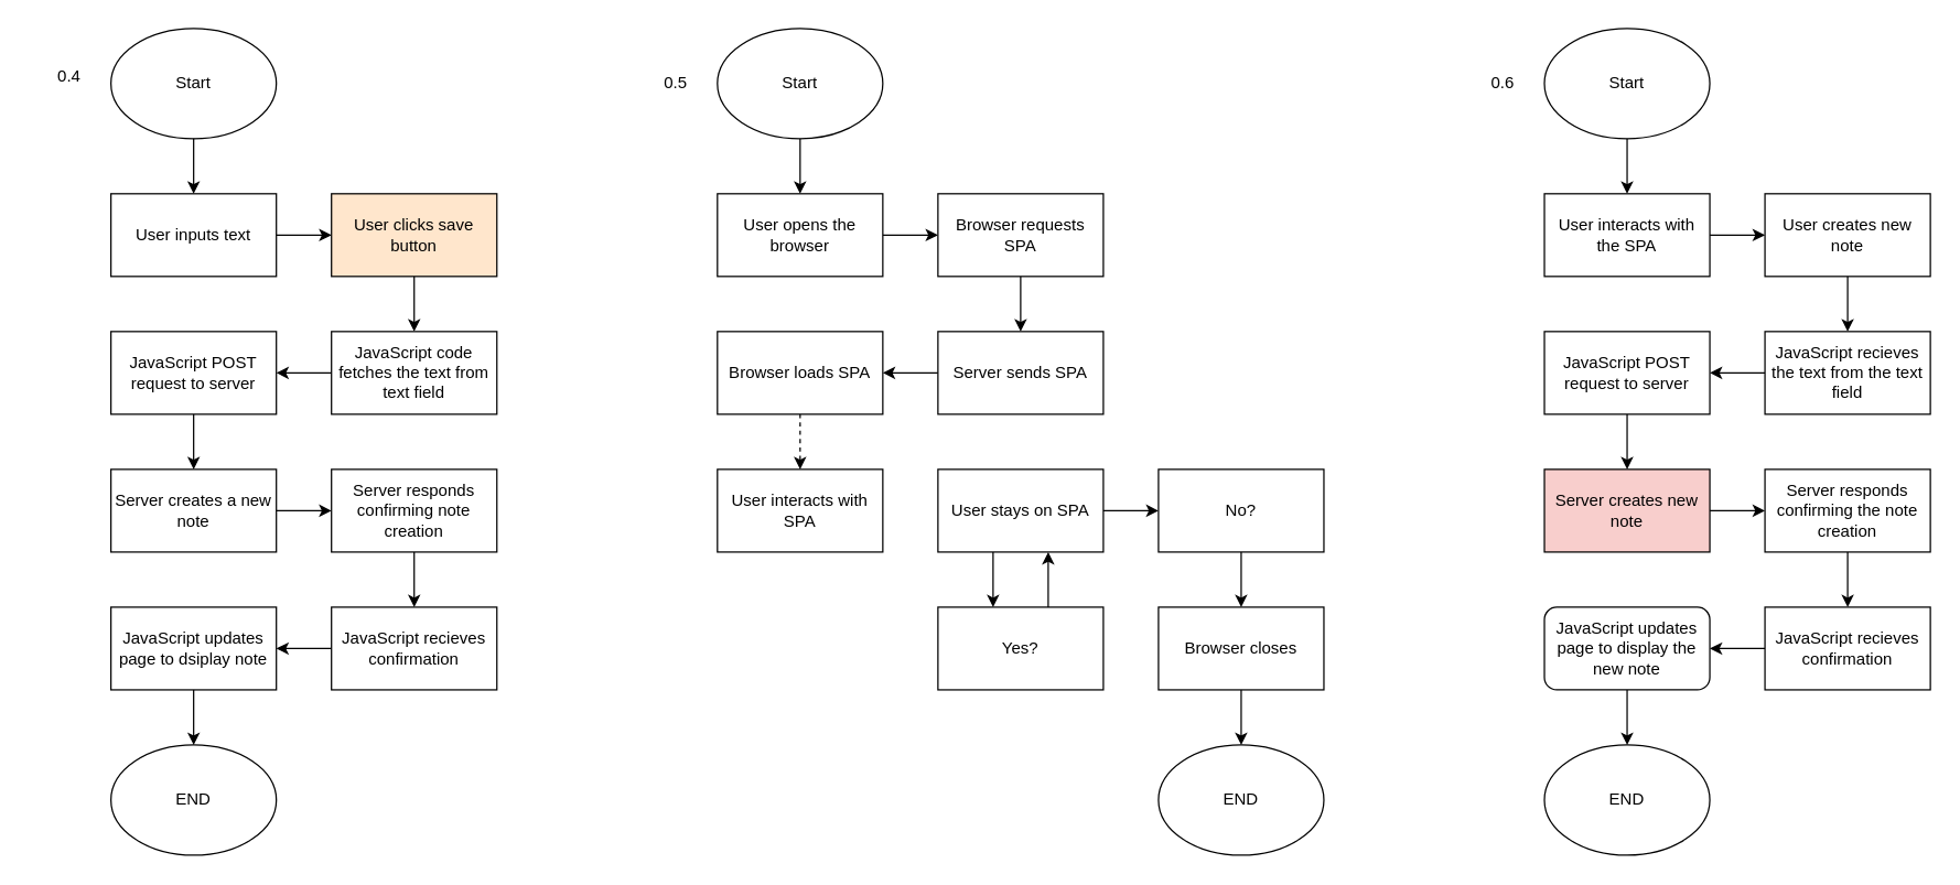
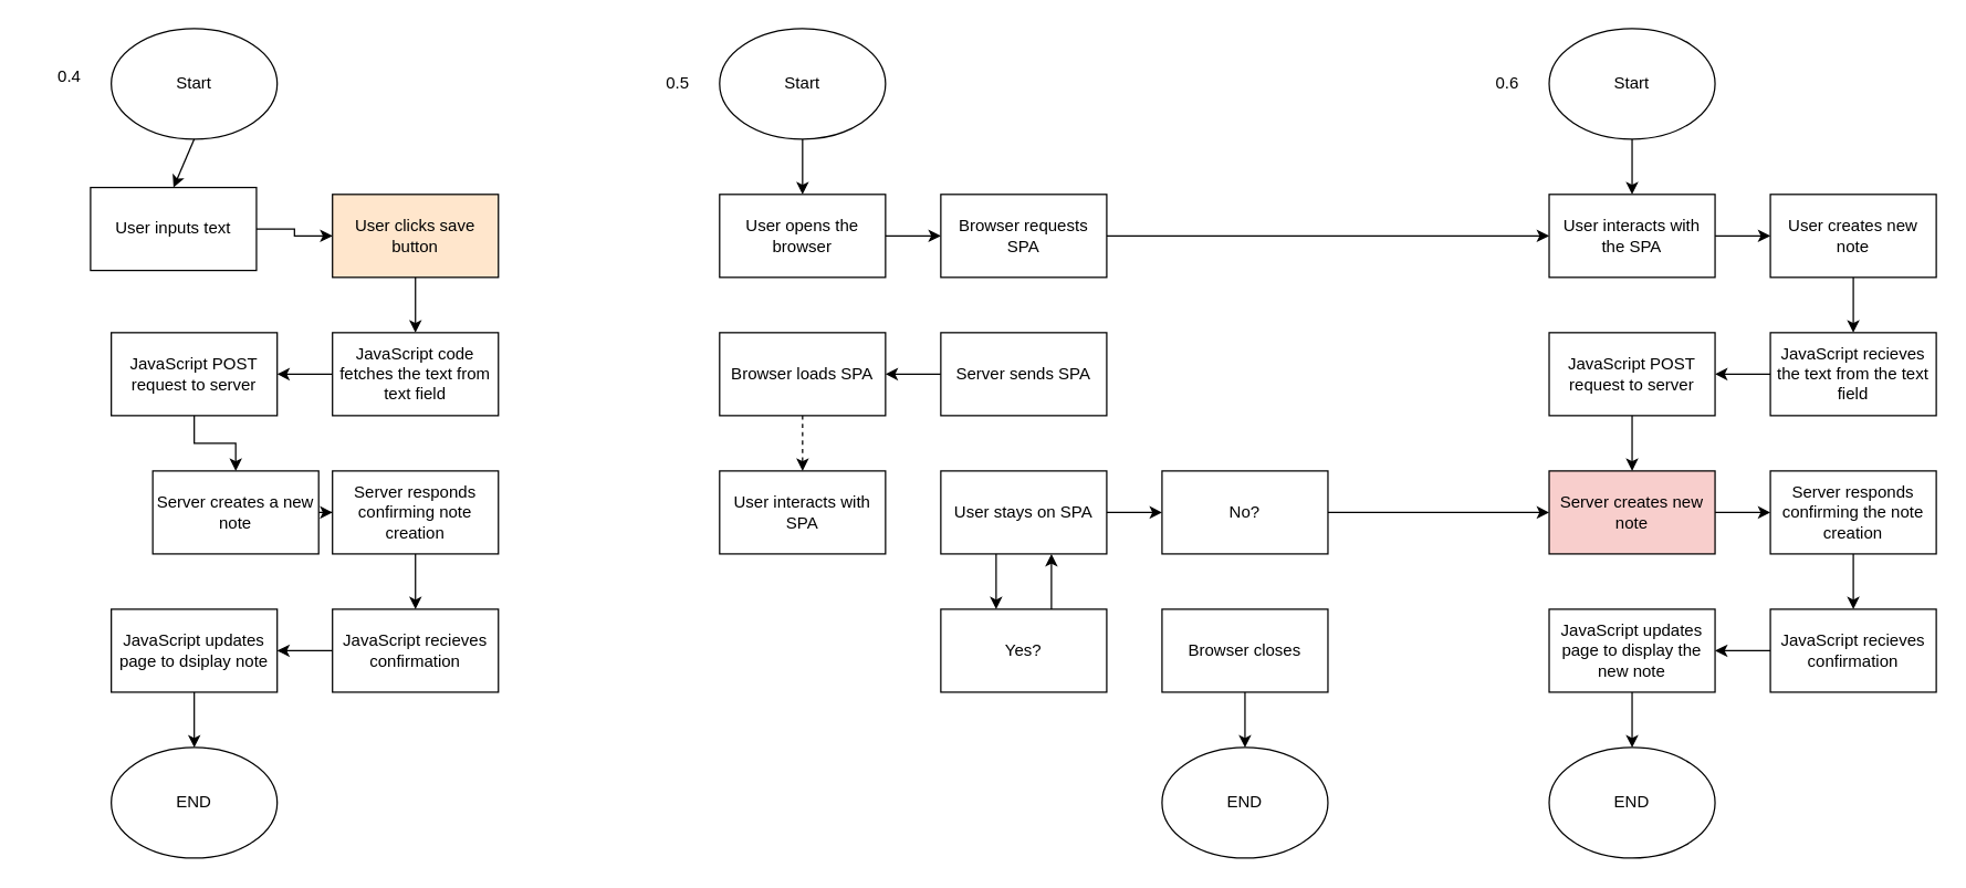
- <mxCell id="4" value="User inputs text" style="rounded=0;whiteSpace=wrap;html=1;" vertex="1" parent="1"><mxGeometry x="80" y="140" width="120" height="60" as="geometry" /></mxCell>
+ <mxCell id="4" value="User inputs text" style="rounded=0;whiteSpace=wrap;html=1;" vertex="1" parent="1"><mxGeometry x="65" y="135" width="120" height="60" as="geometry" /></mxCell>
- <mxCell id="25" style="edgeStyle=orthogonalEdgeStyle;rounded=0;orthogonalLoop=1;jettySize=auto;html=1;entryX=0.5;entryY=0;entryDx=0;entryDy=0;" edge="1" parent="1" source="26" target="28"><mxGeometry relative="1" as="geometry" /></mxCell>
+ <mxCell id="25" style="edgeStyle=orthogonalEdgeStyle;rounded=0;orthogonalLoop=1;jettySize=auto;html=1;" edge="1" parent="1" source="26" target="45"><mxGeometry relative="1" as="geometry" /></mxCell>
- <mxCell id="13" value="Server creates a new note" style="rounded=0;whiteSpace=wrap;html=1;" vertex="1" parent="1"><mxGeometry x="80" y="340" width="120" height="60" as="geometry" /></mxCell>
+ <mxCell id="13" value="Server creates a new note" style="rounded=0;whiteSpace=wrap;html=1;" vertex="1" parent="1"><mxGeometry x="110" y="340" width="120" height="60" as="geometry" /></mxCell>
- <mxCell id="37" style="edgeStyle=orthogonalEdgeStyle;rounded=0;orthogonalLoop=1;jettySize=auto;html=1;" edge="1" parent="1" source="38" target="40"><mxGeometry relative="1" as="geometry" /></mxCell>
+ <mxCell id="37" style="edgeStyle=orthogonalEdgeStyle;rounded=0;orthogonalLoop=1;jettySize=auto;html=1;" edge="1" parent="1" source="38" target="53"><mxGeometry relative="1" as="geometry" /></mxCell>
- <mxCell id="59" value="JavaScript updates page to display the new note" style="whiteSpace=wrap;html=1;rounded=1;" vertex="1" parent="1"><mxGeometry x="1120" y="440" width="120" height="60" as="geometry" /></mxCell>
+ <mxCell id="59" value="JavaScript updates page to display the new note" style="rounded=0;whiteSpace=wrap;html=1;" vertex="1" parent="1"><mxGeometry x="1120" y="440" width="120" height="60" as="geometry" /></mxCell>
